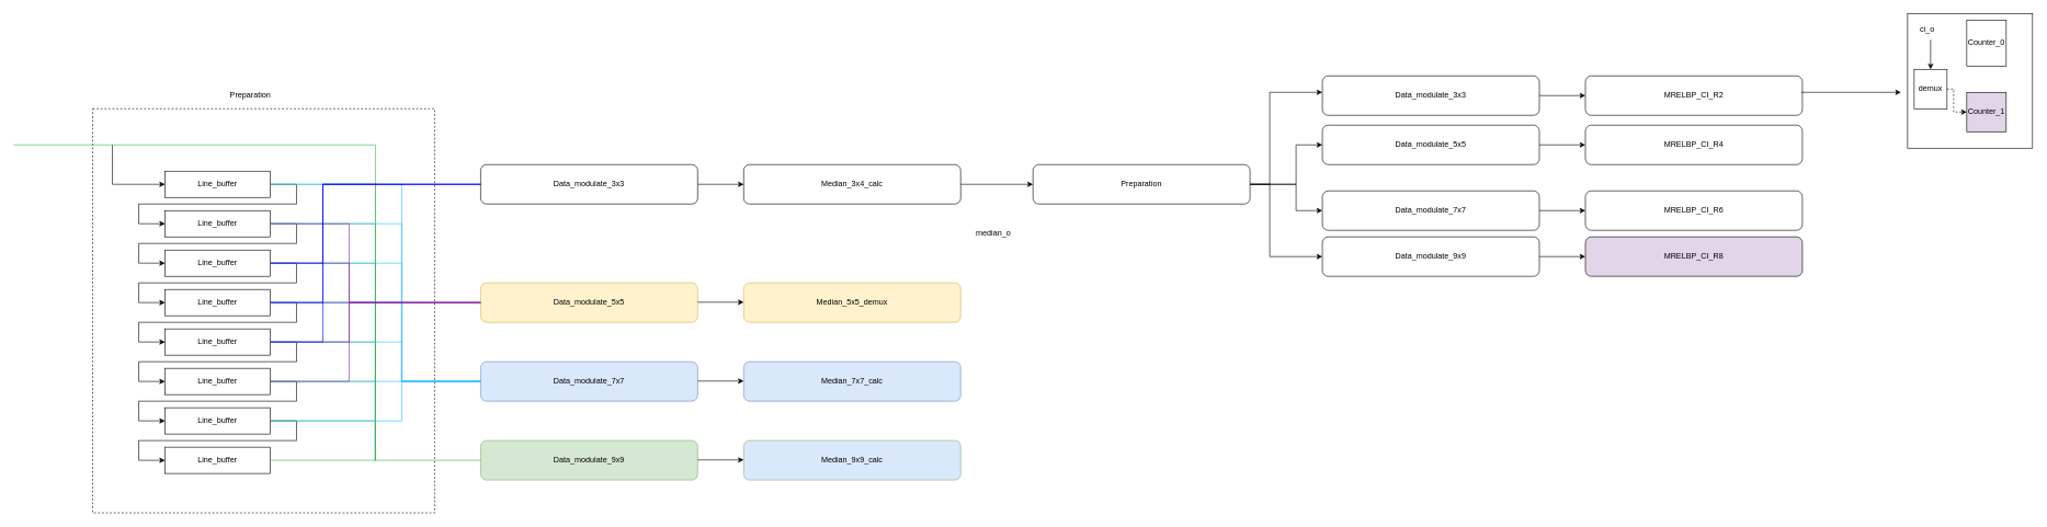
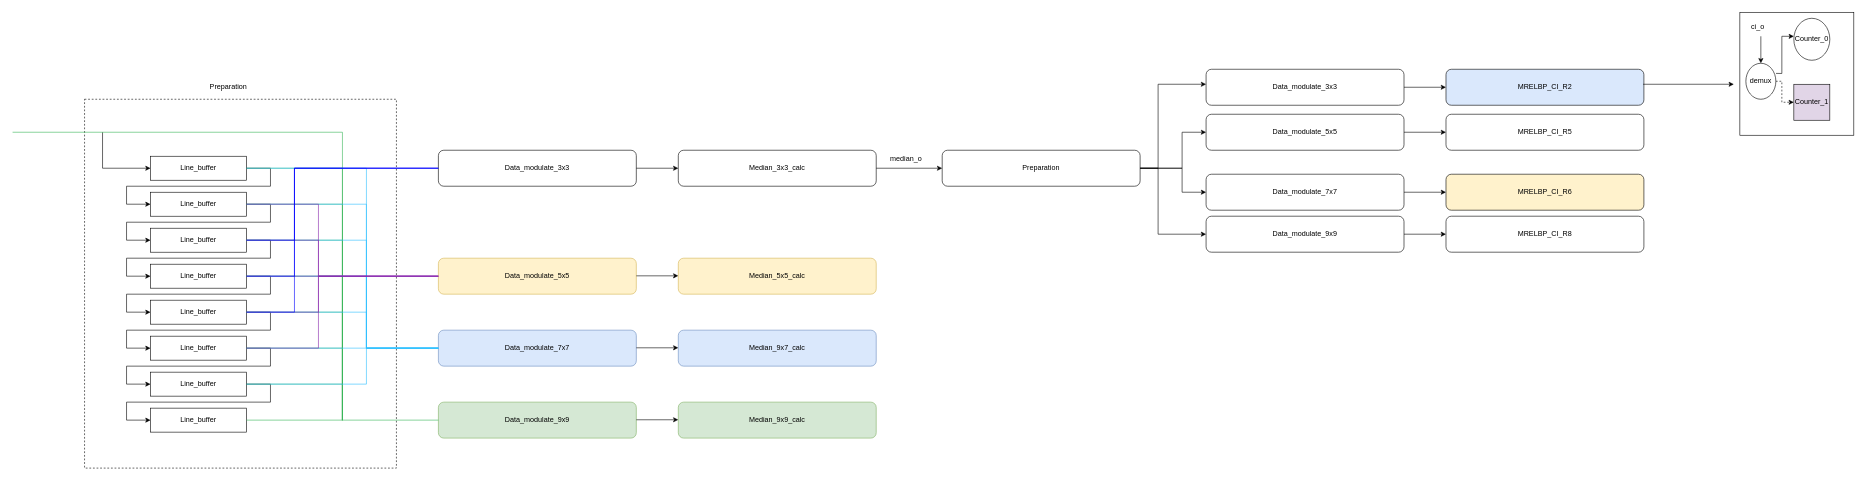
+ <mxCell id="82" value="" style="endArrow=classic;html=1;rounded=0;exitX=1.006;exitY=0.282;exitDx=0;exitDy=0;exitPerimeter=0;entryX=0.001;entryY=0.43;entryDx=0;entryDy=0;entryPerimeter=0;" edge="1" parent="1" source="79" target="77"><mxGeometry width="50" height="50" relative="1" as="geometry"><mxPoint x="2970" y="140" as="sourcePoint" /><mxPoint x="3020" y="90" as="targetPoint" /><Array as="points"><mxPoint x="2970" y="122" /><mxPoint x="2970" y="60" /></Array></mxGeometry></mxCell>
- <mxCell id="77" value="Counter_0" style="rounded=0;whiteSpace=wrap;html=1;" vertex="1" parent="1"><mxGeometry x="2990" y="30" width="60" height="70" as="geometry" /></mxCell>
+ <mxCell id="77" value="Counter_0" style="ellipse;whiteSpace=wrap;html=1;" vertex="1" parent="1"><mxGeometry x="2990" y="30" width="60" height="70" as="geometry" /></mxCell>
- <mxCell id="79" value="demux" style="rounded=0;whiteSpace=wrap;html=1;" vertex="1" parent="1"><mxGeometry x="2910" y="105" width="50" height="60" as="geometry" /></mxCell>
+ <mxCell id="79" value="demux" style="ellipse;whiteSpace=wrap;html=1;" vertex="1" parent="1"><mxGeometry x="2910" y="105" width="50" height="60" as="geometry" /></mxCell>
- <mxCell id="68" value="MRELBP_CI_R2" style="rounded=1;whiteSpace=wrap;html=1;" parent="1" vertex="1"><mxGeometry x="2410" y="115" width="330" height="60" as="geometry" /></mxCell>
+ <mxCell id="68" value="MRELBP_CI_R2" style="rounded=1;whiteSpace=wrap;html=1;fillColor=#dae8fc;" parent="1" vertex="1"><mxGeometry x="2410" y="115" width="330" height="60" as="geometry" /></mxCell>
- <mxCell id="70" value="MRELBP_CI_R4" style="rounded=1;whiteSpace=wrap;html=1;" parent="1" vertex="1"><mxGeometry x="2410" y="190" width="330" height="60" as="geometry" /></mxCell>
+ <mxCell id="70" value="MRELBP_CI_R5" style="rounded=1;whiteSpace=wrap;html=1;" parent="1" vertex="1"><mxGeometry x="2410" y="190" width="330" height="60" as="geometry" /></mxCell>
- <mxCell id="53" value="Median_3x4_calc" style="rounded=1;whiteSpace=wrap;html=1;" parent="1" vertex="1"><mxGeometry x="1130" y="250" width="330" height="60" as="geometry" /></mxCell>
+ <mxCell id="53" value="Median_3x3_calc" style="rounded=1;whiteSpace=wrap;html=1;" parent="1" vertex="1"><mxGeometry x="1130" y="250" width="330" height="60" as="geometry" /></mxCell>
- <mxCell id="72" value="MRELBP_CI_R6" style="rounded=1;whiteSpace=wrap;html=1;" parent="1" vertex="1"><mxGeometry x="2410" y="290" width="330" height="60" as="geometry" /></mxCell>
+ <mxCell id="72" value="MRELBP_CI_R6" style="rounded=1;whiteSpace=wrap;html=1;fillColor=#fff2cc;" parent="1" vertex="1"><mxGeometry x="2410" y="290" width="330" height="60" as="geometry" /></mxCell>
- <mxCell id="75" value="median_o" style="text;html=1;align=center;verticalAlign=middle;whiteSpace=wrap;rounded=0;" parent="1" vertex="1"><mxGeometry x="1480" y="340" width="60" height="30" as="geometry" /></mxCell>
+ <mxCell id="75" value="median_o" style="text;html=1;align=center;verticalAlign=middle;whiteSpace=wrap;rounded=0;" parent="1" vertex="1"><mxGeometry x="1480" y="250" width="60" height="30" as="geometry" /></mxCell>
- <mxCell id="74" value="MRELBP_CI_R8" style="rounded=1;whiteSpace=wrap;html=1;fillColor=#e1d5e7;" parent="1" vertex="1"><mxGeometry x="2410" y="360" width="330" height="60" as="geometry" /></mxCell>
+ <mxCell id="74" value="MRELBP_CI_R8" style="rounded=1;whiteSpace=wrap;html=1;" parent="1" vertex="1"><mxGeometry x="2410" y="360" width="330" height="60" as="geometry" /></mxCell>
- <mxCell id="54" value="Median_5x5_demux" style="rounded=1;whiteSpace=wrap;html=1;fillColor=#fff2cc;strokeColor=#d6b656;" parent="1" vertex="1"><mxGeometry x="1130" y="430" width="330" height="60" as="geometry" /></mxCell>
+ <mxCell id="54" value="Median_5x5_calc" style="rounded=1;whiteSpace=wrap;html=1;fillColor=#fff2cc;strokeColor=#d6b656;" parent="1" vertex="1"><mxGeometry x="1130" y="430" width="330" height="60" as="geometry" /></mxCell>
- <mxCell id="55" value="Median_7x7_calc" style="rounded=1;whiteSpace=wrap;html=1;fillColor=#dae8fc;strokeColor=#6c8ebf;" parent="1" vertex="1"><mxGeometry x="1130" y="550" width="330" height="60" as="geometry" /></mxCell>
+ <mxCell id="55" value="Median_9x7_calc" style="rounded=1;whiteSpace=wrap;html=1;fillColor=#dae8fc;strokeColor=#6c8ebf;" parent="1" vertex="1"><mxGeometry x="1130" y="550" width="330" height="60" as="geometry" /></mxCell>
- <mxCell id="56" value="Median_9x9_calc" style="rounded=1;whiteSpace=wrap;html=1;fillColor=#dae8fc;strokeColor=#82b366;" parent="1" vertex="1"><mxGeometry x="1130" y="670" width="330" height="60" as="geometry" /></mxCell>
+ <mxCell id="56" value="Median_9x9_calc" style="rounded=1;whiteSpace=wrap;html=1;fillColor=#d5e8d4;strokeColor=#82b366;" parent="1" vertex="1"><mxGeometry x="1130" y="670" width="330" height="60" as="geometry" /></mxCell>
